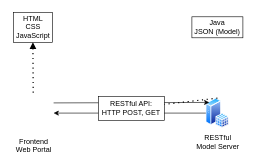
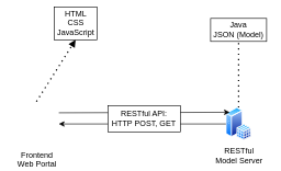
- <mxCell id="3" value="HTML&lt;br&gt;CSS&lt;br&gt;JavaScript" style="rounded=0;whiteSpace=wrap;html=1;" vertex="1" parent="1"><mxGeometry x="21.5" y="20" width="65" height="50" as="geometry" /></mxCell>
+ <mxCell id="3" value="HTML&lt;br&gt;CSS&lt;br&gt;JavaScript" style="rounded=0;whiteSpace=wrap;html=1;" vertex="1" parent="1"><mxGeometry x="81.5" y="10" width="65" height="50" as="geometry" /></mxCell>
- <mxCell id="5" value="" style="endArrow=none;dashed=1;html=1;dashPattern=1 3;strokeWidth=2;exitX=0.5;exitY=0;exitDx=0;exitDy=0;" edge="1" parent="1" source="4" target="10"><mxGeometry width="50" height="50" relative="1" as="geometry"><mxPoint x="361" y="142" as="sourcePoint" /><mxPoint x="361" y="62" as="targetPoint" /></mxGeometry></mxCell>
+ <mxCell id="5" value="" style="endArrow=none;dashed=1;html=1;dashPattern=1 3;strokeWidth=2;entryX=0.5;entryY=1;entryDx=0;entryDy=0;exitX=0.5;exitY=0;exitDx=0;exitDy=0;" edge="1" parent="1" source="4" target="6"><mxGeometry width="50" height="50" relative="1" as="geometry"><mxPoint x="361" y="142" as="sourcePoint" /><mxPoint x="361" y="62" as="targetPoint" /></mxGeometry></mxCell>
